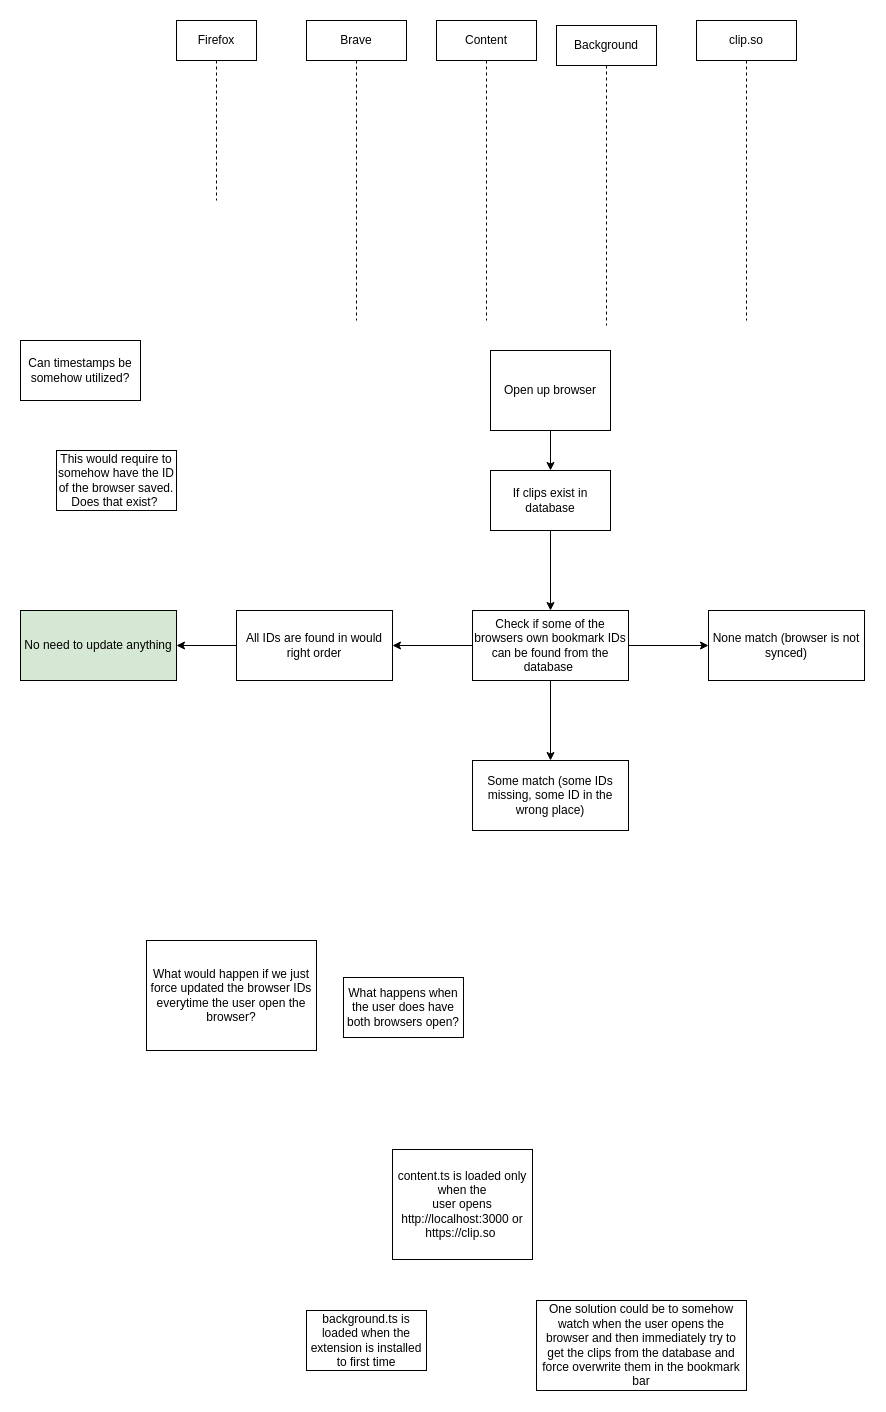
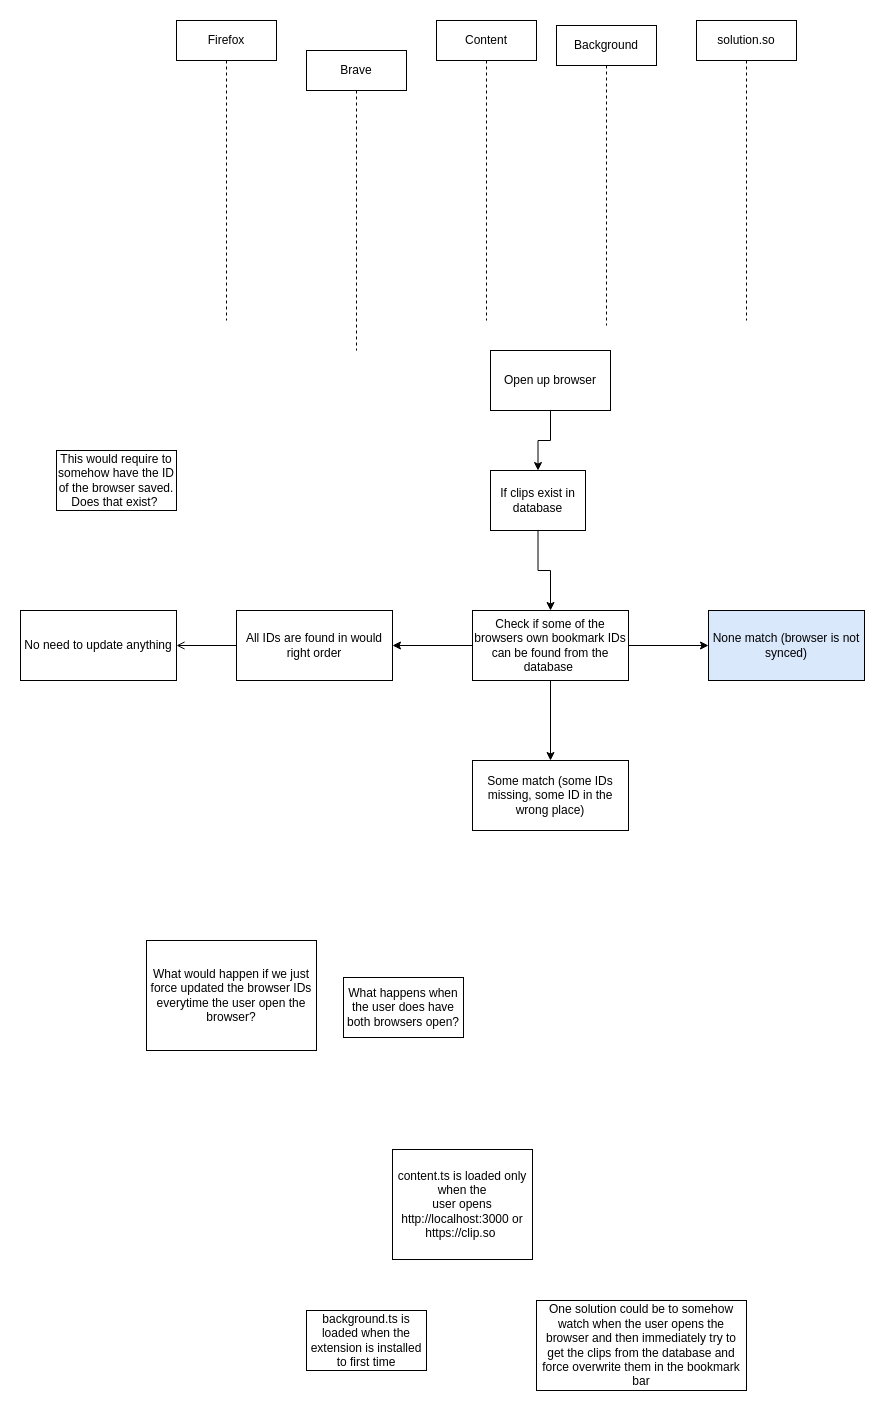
- <mxCell id="6" value="clip.so" style="shape=umlLifeline;perimeter=lifelinePerimeter;whiteSpace=wrap;html=1;container=1;collapsible=0;recursiveResize=0;outlineConnect=0;" parent="1" vertex="1"><mxGeometry x="696" y="20" width="100" height="300" as="geometry" /></mxCell>
+ <mxCell id="6" value="solution.so" style="shape=umlLifeline;perimeter=lifelinePerimeter;whiteSpace=wrap;html=1;container=1;collapsible=0;recursiveResize=0;outlineConnect=0;" parent="1" vertex="1"><mxGeometry x="696" y="20" width="100" height="300" as="geometry" /></mxCell>
- <mxCell id="2" value="Firefox" style="shape=umlLifeline;perimeter=lifelinePerimeter;whiteSpace=wrap;html=1;container=1;collapsible=0;recursiveResize=0;outlineConnect=0;" parent="1" vertex="1"><mxGeometry x="176" y="20" width="80" height="180" as="geometry" /></mxCell>
+ <mxCell id="2" value="Firefox" style="shape=umlLifeline;perimeter=lifelinePerimeter;whiteSpace=wrap;html=1;container=1;collapsible=0;recursiveResize=0;outlineConnect=0;" parent="1" vertex="1"><mxGeometry x="176" y="20" width="100" height="300" as="geometry" /></mxCell>
- <mxCell id="3" value="Brave" style="shape=umlLifeline;perimeter=lifelinePerimeter;whiteSpace=wrap;html=1;container=1;collapsible=0;recursiveResize=0;outlineConnect=0;" parent="1" vertex="1"><mxGeometry x="306" y="20" width="100" height="300" as="geometry" /></mxCell>
+ <mxCell id="3" value="Brave" style="shape=umlLifeline;perimeter=lifelinePerimeter;whiteSpace=wrap;html=1;container=1;collapsible=0;recursiveResize=0;outlineConnect=0;" parent="1" vertex="1"><mxGeometry x="306" y="50" width="100" height="300" as="geometry" /></mxCell>
- <mxCell id="20" value="Can timestamps be somehow utilized?" style="whiteSpace=wrap;html=1;" vertex="1" parent="1"><mxGeometry x="20" y="340" width="120" height="60" as="geometry" /></mxCell>
- <mxCell id="8" value="Open up browser" style="rounded=0;whiteSpace=wrap;html=1;" vertex="1" parent="1"><mxGeometry x="490" y="350" width="120" height="80" as="geometry" /></mxCell>
+ <mxCell id="8" value="Open up browser" style="rounded=0;whiteSpace=wrap;html=1;" vertex="1" parent="1"><mxGeometry x="490" y="350" width="120" height="60" as="geometry" /></mxCell>
- <mxCell id="19" value="If clips exist in database" style="rounded=0;whiteSpace=wrap;html=1;" vertex="1" parent="1"><mxGeometry x="490" y="470" width="120" height="60" as="geometry" /></mxCell>
+ <mxCell id="19" value="If clips exist in database" style="rounded=0;whiteSpace=wrap;html=1;" vertex="1" parent="1"><mxGeometry x="490" y="470" width="95" height="60" as="geometry" /></mxCell>
- <mxCell id="15" value="No need to update anything" style="rounded=0;whiteSpace=wrap;html=1;fillColor=#d5e8d4;" vertex="1" parent="1"><mxGeometry x="20" y="610" width="156" height="70" as="geometry" /></mxCell>
+ <mxCell id="15" value="No need to update anything" style="rounded=0;whiteSpace=wrap;html=1;" vertex="1" parent="1"><mxGeometry x="20" y="610" width="156" height="70" as="geometry" /></mxCell>
- <mxCell id="13" value="" style="edgeStyle=orthogonalEdgeStyle;rounded=0;orthogonalLoop=1;jettySize=auto;html=1;" edge="1" parent="1" source="14" target="15"><mxGeometry relative="1" as="geometry" /></mxCell>
+ <mxCell id="13" value="" style="edgeStyle=orthogonalEdgeStyle;rounded=0;orthogonalLoop=1;jettySize=auto;html=1;endArrow=open;" edge="1" parent="1" source="14" target="15"><mxGeometry relative="1" as="geometry" /></mxCell>
- <mxCell id="17" value="None match (browser is not synced)" style="rounded=0;whiteSpace=wrap;html=1;" vertex="1" parent="1"><mxGeometry x="708" y="610" width="156" height="70" as="geometry" /></mxCell>
+ <mxCell id="17" value="None match (browser is not synced)" style="rounded=0;whiteSpace=wrap;html=1;fillColor=#dae8fc;" vertex="1" parent="1"><mxGeometry x="708" y="610" width="156" height="70" as="geometry" /></mxCell>
